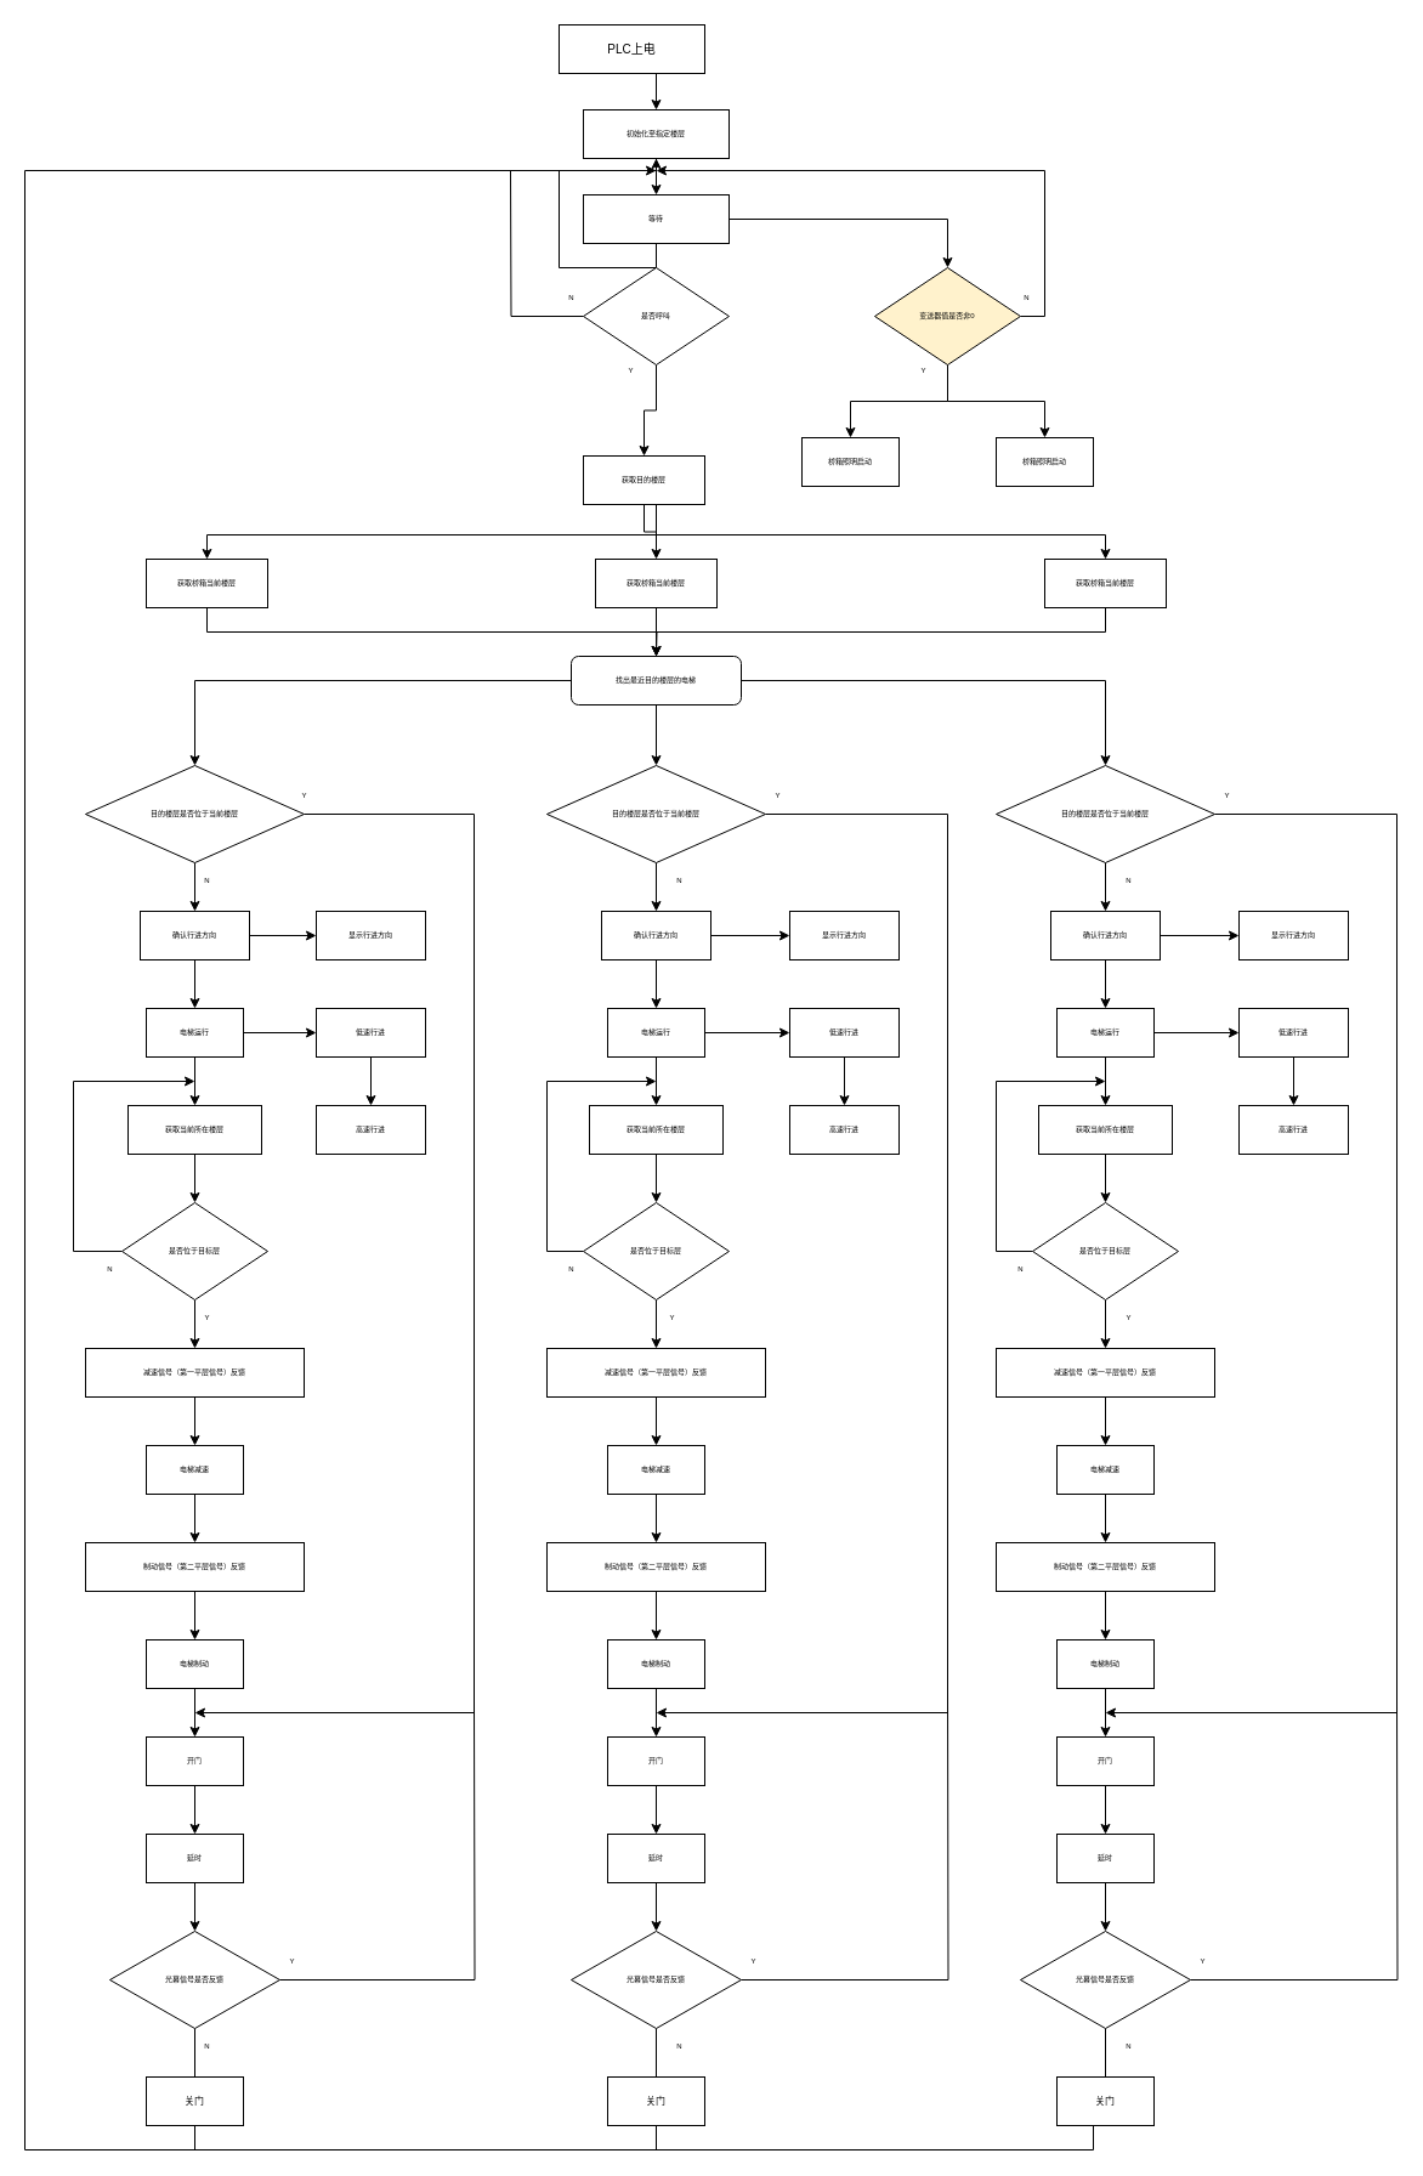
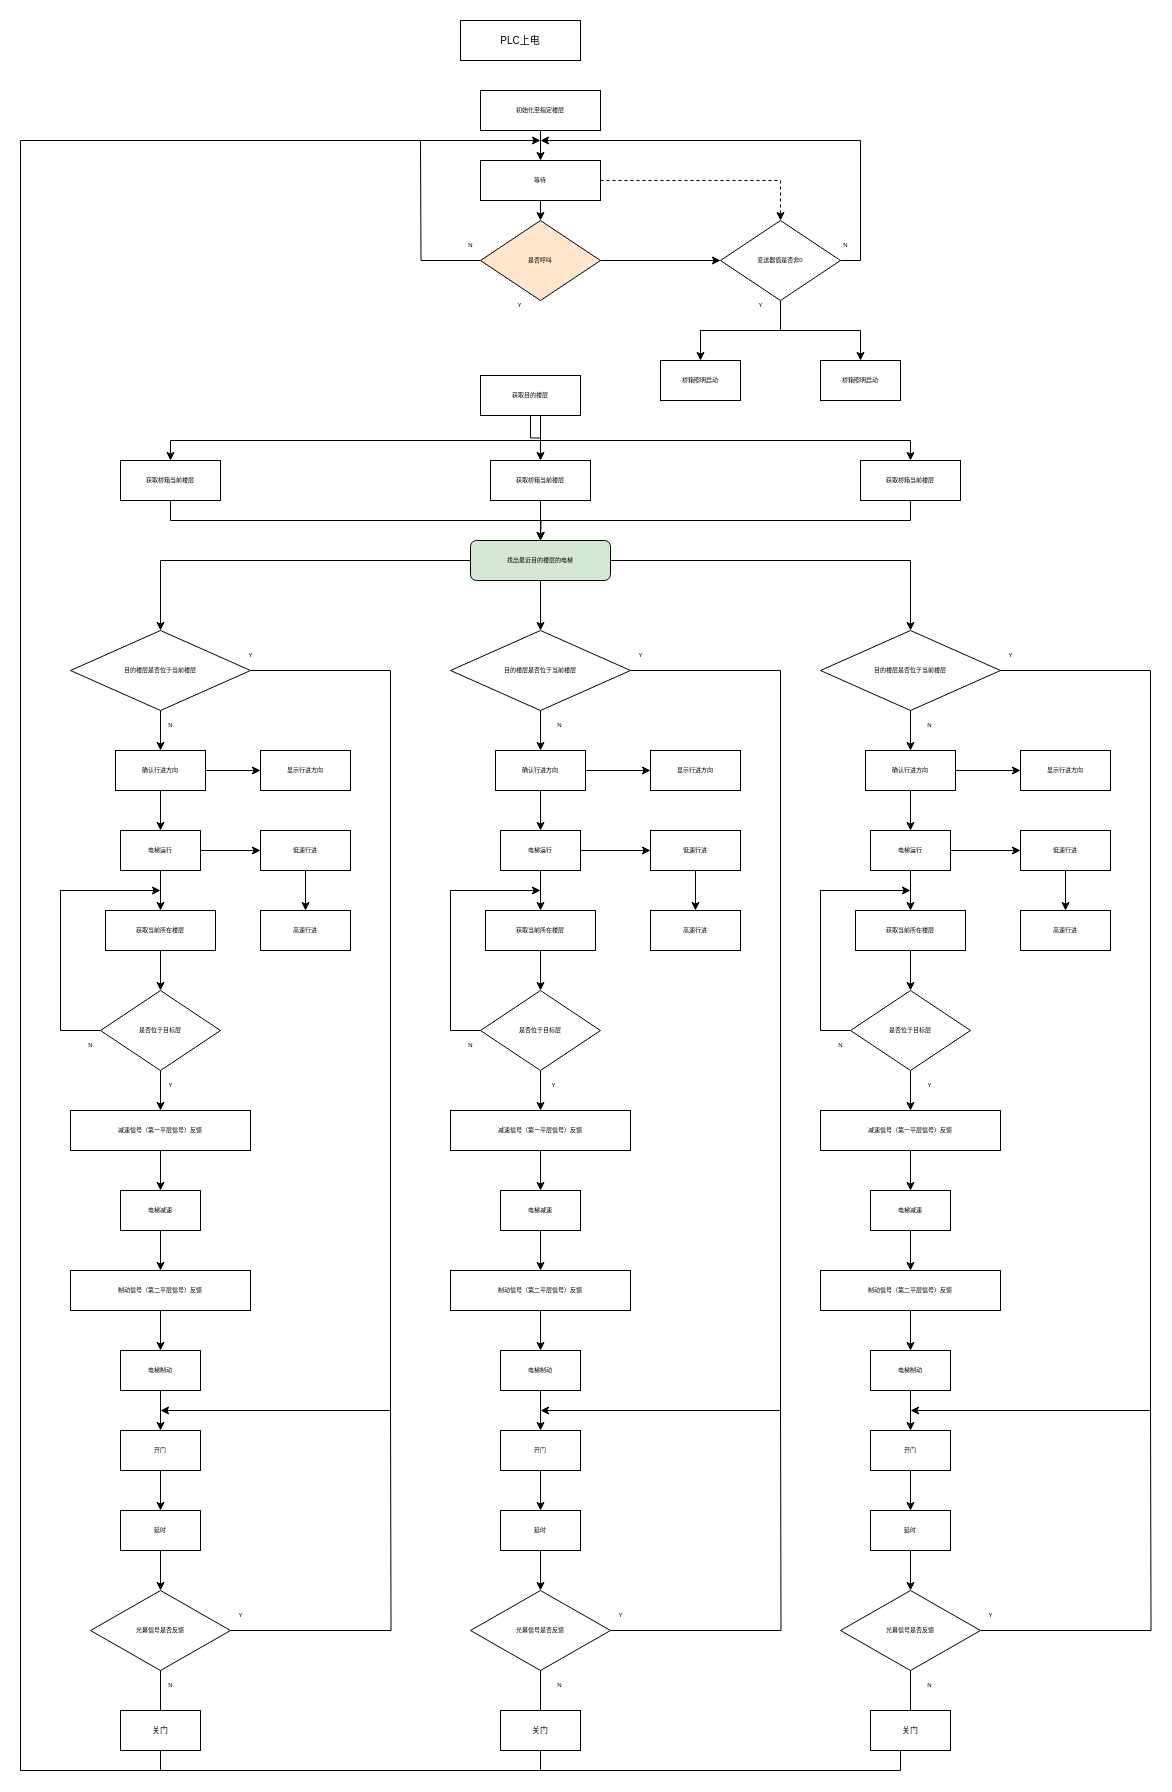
- <mxCell id="2" style="edgeStyle=orthogonalEdgeStyle;rounded=0;orthogonalLoop=1;jettySize=auto;html=1;exitX=0.5;exitY=1;exitDx=0;exitDy=0;entryX=0.5;entryY=0;entryDx=0;entryDy=0;fontSize=6;startArrow=none;startFill=0;endArrow=classic;endFill=1;" edge="1" parent="1" source="3" target="5"><mxGeometry relative="1" as="geometry" /></mxCell>
- <mxCell id="7" value="" style="edgeStyle=orthogonalEdgeStyle;rounded=0;orthogonalLoop=1;jettySize=auto;html=1;fontSize=6;startArrow=none;startFill=0;endArrow=classic;endFill=1;" edge="1" parent="1" source="8" target="154"><mxGeometry relative="1" as="geometry" /></mxCell>
+ <mxCell id="7" value="" style="edgeStyle=orthogonalEdgeStyle;rounded=0;orthogonalLoop=1;jettySize=auto;html=1;fontSize=6;startArrow=none;startFill=0;endArrow=classic;endFill=1;dashed=1;" edge="1" parent="1" source="8" target="154"><mxGeometry relative="1" as="geometry" /></mxCell>
- <mxCell id="6" style="edgeStyle=orthogonalEdgeStyle;rounded=0;orthogonalLoop=1;jettySize=auto;html=1;exitX=0.5;exitY=1;exitDx=0;exitDy=0;fontSize=6;startArrow=none;startFill=0;endArrow=classic;endFill=1;" edge="1" parent="1" source="8" target="5"><mxGeometry relative="1" as="geometry" /></mxCell>
+ <mxCell id="6" style="edgeStyle=orthogonalEdgeStyle;rounded=0;orthogonalLoop=1;jettySize=auto;html=1;exitX=0.5;exitY=1;exitDx=0;exitDy=0;entryX=0.5;entryY=0;entryDx=0;entryDy=0;fontSize=6;startArrow=none;startFill=0;endArrow=classic;endFill=1;" edge="1" parent="1" source="8" target="11"><mxGeometry relative="1" as="geometry" /></mxCell>
- <mxCell id="11" value="是否呼叫" style="rhombus;whiteSpace=wrap;html=1;spacingLeft=0;fontSize=6;" vertex="1" parent="1"><mxGeometry x="479.99" y="220" width="120" height="80" as="geometry" /></mxCell>
+ <mxCell id="11" value="是否呼叫" style="rhombus;whiteSpace=wrap;html=1;spacingLeft=0;fontSize=6;fillColor=#ffe6cc;" vertex="1" parent="1"><mxGeometry x="479.99" y="220" width="120" height="80" as="geometry" /></mxCell>
- <mxCell id="154" value="变送器值是否非0" style="rhombus;whiteSpace=wrap;html=1;fontSize=6;fillColor=#fff2cc;" vertex="1" parent="1"><mxGeometry x="719.99" y="220" width="120.01" height="80" as="geometry" /></mxCell>
+ <mxCell id="154" value="变送器值是否非0" style="rhombus;whiteSpace=wrap;html=1;fontSize=6;" vertex="1" parent="1"><mxGeometry x="719.99" y="220" width="120.01" height="80" as="geometry" /></mxCell>
- <mxCell id="9" value="" style="edgeStyle=orthogonalEdgeStyle;rounded=0;orthogonalLoop=1;jettySize=auto;html=1;fontSize=6;startArrow=none;startFill=0;endArrow=classic;endFill=1;" edge="1" parent="1" source="11" target="21"><mxGeometry relative="1" as="geometry" /></mxCell>
+ <mxCell id="9" value="" style="edgeStyle=orthogonalEdgeStyle;rounded=0;orthogonalLoop=1;jettySize=auto;html=1;fontSize=6;startArrow=none;startFill=0;endArrow=classic;endFill=1;" edge="1" parent="1" source="11" target="154"><mxGeometry relative="1" as="geometry" /></mxCell>
- <mxCell id="25" value="找出最近目的楼层的电梯" style="rounded=1;whiteSpace=wrap;html=1;spacingLeft=0;fontSize=6;" vertex="1" parent="1"><mxGeometry x="470" y="540" width="140" height="40" as="geometry" /></mxCell>
+ <mxCell id="25" value="找出最近目的楼层的电梯" style="rounded=1;whiteSpace=wrap;html=1;spacingLeft=0;fontSize=6;fillColor=#d5e8d4;" vertex="1" parent="1"><mxGeometry x="470" y="540" width="140" height="40" as="geometry" /></mxCell>
